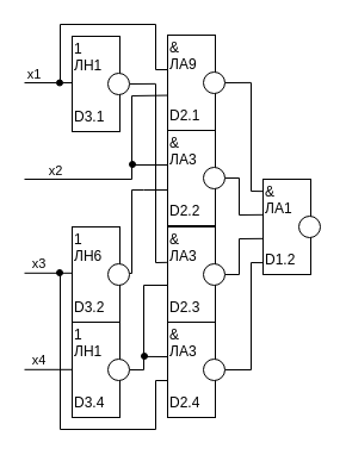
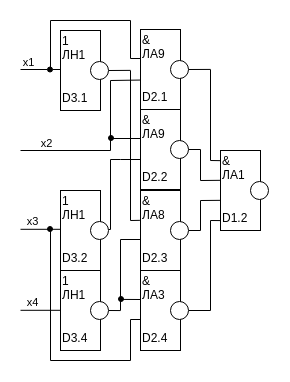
- <mxCell id="26" value="&amp;amp;&lt;br&gt;ЛА3&lt;br&gt;&lt;br&gt;&lt;br&gt;D2.2" style="text;html=1;strokeColor=none;fillColor=none;align=left;verticalAlign=middle;whiteSpace=wrap;rounded=0;" vertex="1" parent="1"><mxGeometry x="140" y="138" width="40" height="20" as="geometry" /></mxCell>
+ <mxCell id="26" value="&amp;amp;&lt;br&gt;ЛА9&lt;br&gt;&lt;br&gt;&lt;br&gt;D2.2" style="text;html=1;strokeColor=none;fillColor=none;align=left;verticalAlign=middle;whiteSpace=wrap;rounded=0;" vertex="1" parent="1"><mxGeometry x="140" y="138" width="40" height="20" as="geometry" /></mxCell>
- <mxCell id="11" value="1&lt;br&gt;ЛН6&lt;br&gt;&lt;br&gt;&lt;br&gt;D3.2" style="text;html=1;strokeColor=none;fillColor=none;align=left;verticalAlign=middle;whiteSpace=wrap;rounded=0;" vertex="1" parent="1"><mxGeometry x="60" y="219" width="40" height="20" as="geometry" /></mxCell>
+ <mxCell id="11" value="1&lt;br&gt;ЛН1&lt;br&gt;&lt;br&gt;&lt;br&gt;D3.2" style="text;html=1;strokeColor=none;fillColor=none;align=left;verticalAlign=middle;whiteSpace=wrap;rounded=0;" vertex="1" parent="1"><mxGeometry x="60" y="219" width="40" height="20" as="geometry" /></mxCell>
- <mxCell id="30" value="&amp;amp;&lt;br&gt;ЛА3&lt;br&gt;&lt;br&gt;&lt;br&gt;D2.3" style="text;html=1;strokeColor=none;fillColor=none;align=left;verticalAlign=middle;whiteSpace=wrap;rounded=0;" vertex="1" parent="1"><mxGeometry x="140" y="219" width="40" height="20" as="geometry" /></mxCell>
+ <mxCell id="30" value="&amp;amp;&lt;br&gt;ЛА8&lt;br&gt;&lt;br&gt;&lt;br&gt;D2.3" style="text;html=1;strokeColor=none;fillColor=none;align=left;verticalAlign=middle;whiteSpace=wrap;rounded=0;" vertex="1" parent="1"><mxGeometry x="140" y="219" width="40" height="20" as="geometry" /></mxCell>
